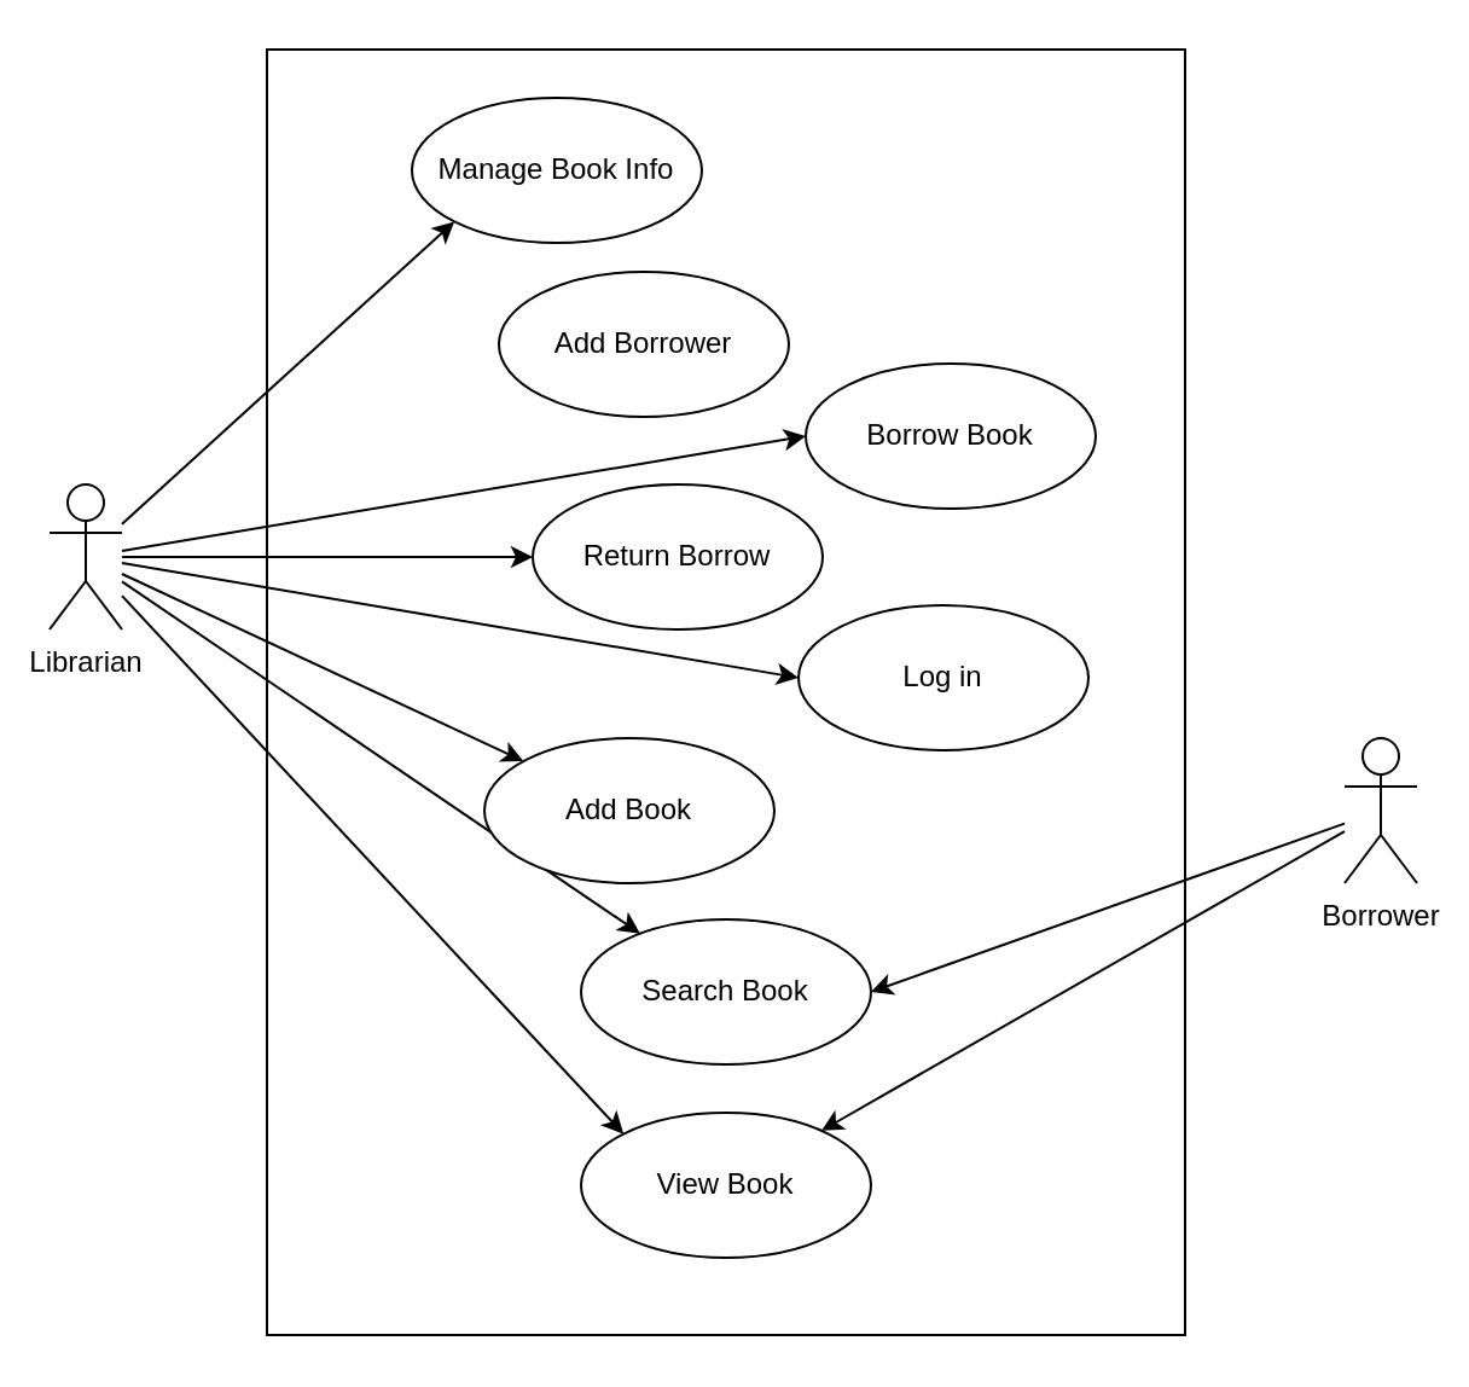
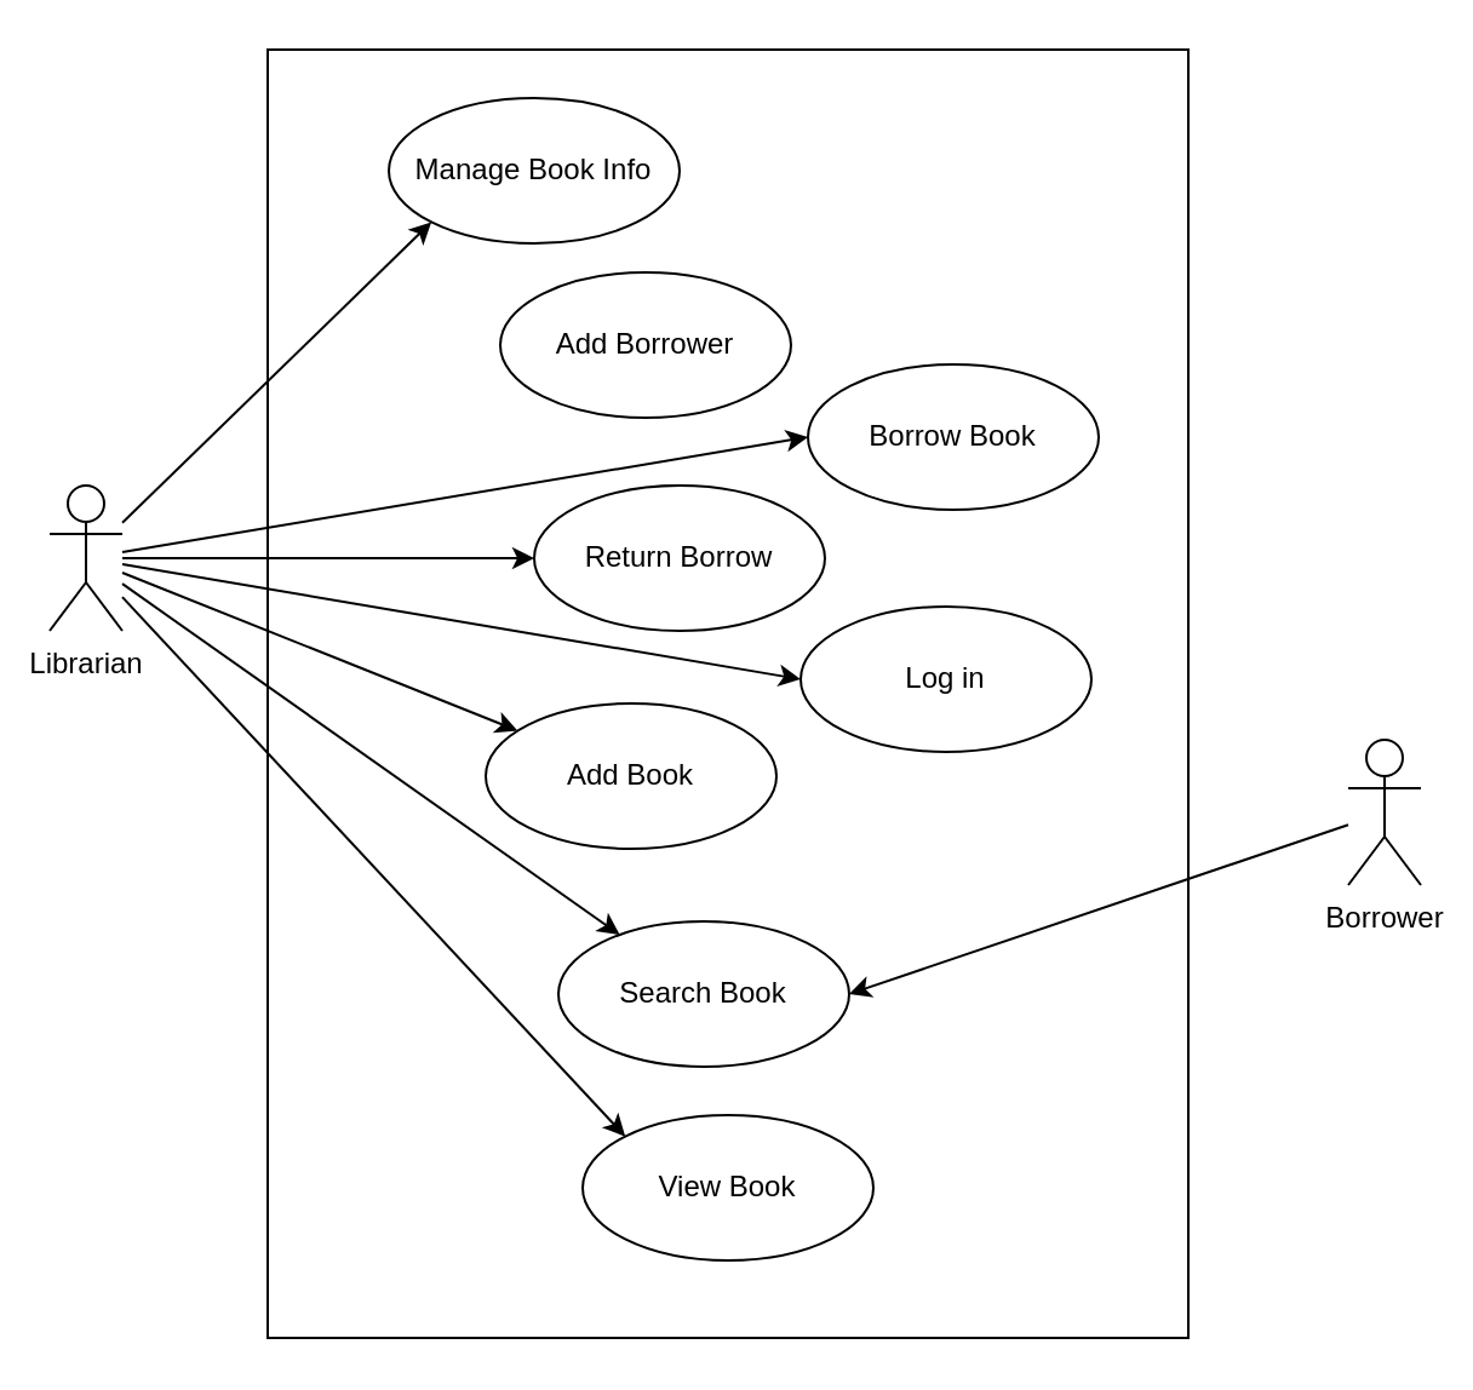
- <mxCell id="15" value="Manage Book Info" style="ellipse;whiteSpace=wrap;html=1;" parent="1" vertex="1"><mxGeometry x="170" y="40" width="120" height="60" as="geometry" /></mxCell>
+ <mxCell id="15" value="Manage Book Info" style="ellipse;whiteSpace=wrap;html=1;" parent="1" vertex="1"><mxGeometry x="160" y="40" width="120" height="60" as="geometry" /></mxCell>
- <mxCell id="13" value="Add Book" style="ellipse;whiteSpace=wrap;html=1;" parent="1" vertex="1"><mxGeometry x="200" y="305" width="120" height="60" as="geometry" /></mxCell>
+ <mxCell id="13" value="Add Book" style="ellipse;whiteSpace=wrap;html=1;" parent="1" vertex="1"><mxGeometry x="200" y="290" width="120" height="60" as="geometry" /></mxCell>
- <mxCell id="10" style="edgeStyle=none;rounded=0;orthogonalLoop=1;jettySize=auto;html=1;" parent="1" source="11" target="17" edge="1"><mxGeometry relative="1" as="geometry" /></mxCell>
- <mxCell id="12" value="Search Book" style="ellipse;whiteSpace=wrap;html=1;" parent="1" vertex="1"><mxGeometry x="240" y="380" width="120" height="60" as="geometry" /></mxCell>
+ <mxCell id="12" value="Search Book" style="ellipse;whiteSpace=wrap;html=1;" parent="1" vertex="1"><mxGeometry x="230" y="380" width="120" height="60" as="geometry" /></mxCell>
